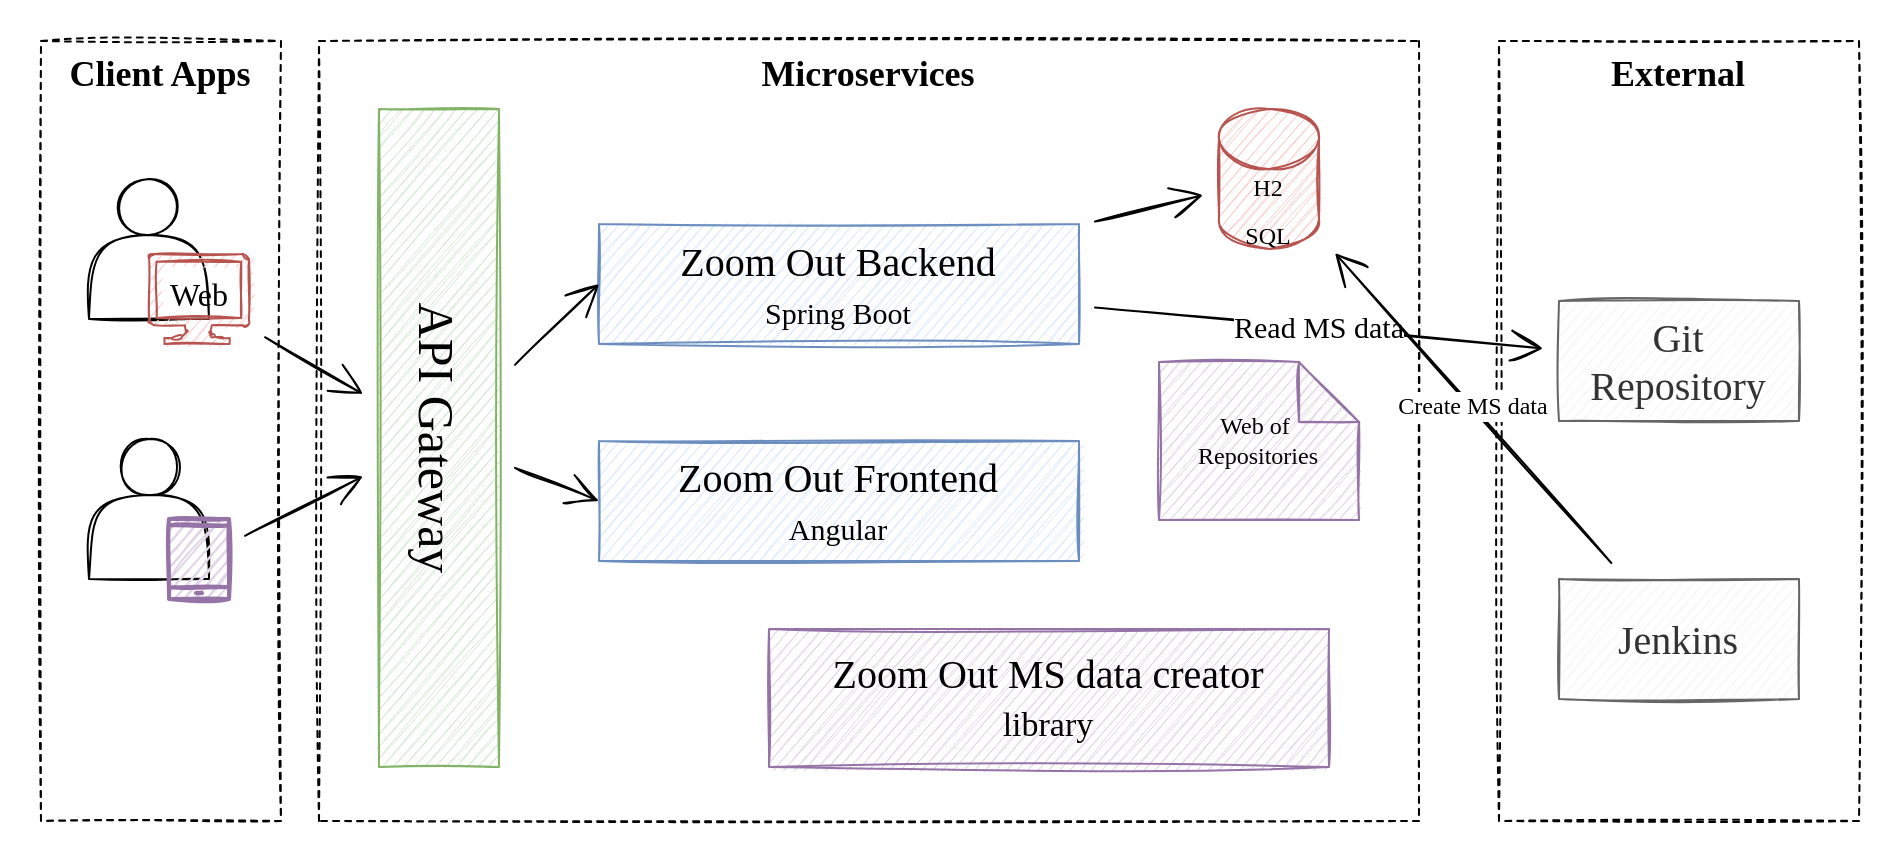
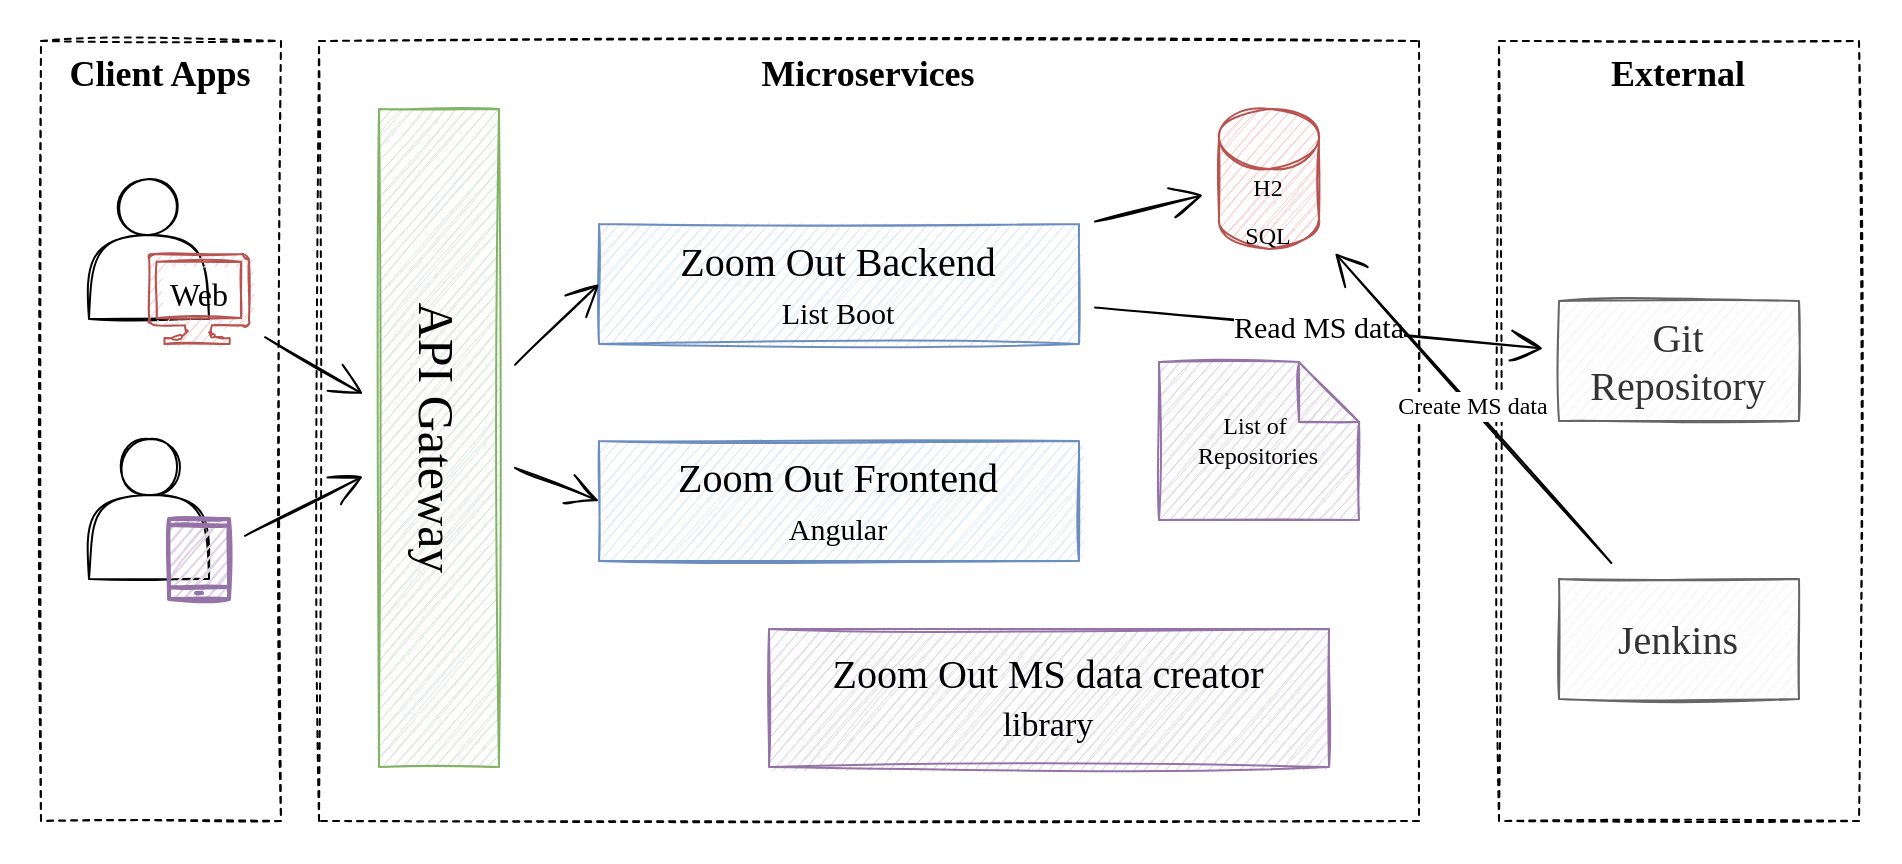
- <mxCell id="12" value="Zoom Out Backend&lt;br&gt;&lt;font style=&quot;font-size: 15px;&quot;&gt;Spring Boot&lt;/font&gt;" style="rounded=0;whiteSpace=wrap;html=1;hachureGap=4;fontFamily=Architects Daughter;fontSource=https%3A%2F%2Ffonts.googleapis.com%2Fcss%3Ffamily%3DArchitects%2BDaughter;fontSize=20;fillColor=#dae8fc;strokeColor=#6c8ebf;sketch=1;" vertex="1" parent="1"><mxGeometry x="299" y="111.5" width="240" height="60" as="geometry" /></mxCell>
+ <mxCell id="12" value="Zoom Out Backend&lt;br&gt;&lt;font style=&quot;font-size: 15px;&quot;&gt;List Boot&lt;/font&gt;" style="rounded=0;whiteSpace=wrap;html=1;hachureGap=4;fontFamily=Architects Daughter;fontSource=https%3A%2F%2Ffonts.googleapis.com%2Fcss%3Ffamily%3DArchitects%2BDaughter;fontSize=20;fillColor=#dae8fc;strokeColor=#6c8ebf;sketch=1;" vertex="1" parent="1"><mxGeometry x="299" y="111.5" width="240" height="60" as="geometry" /></mxCell>
- <mxCell id="23" value="Web of&amp;nbsp;&lt;br&gt;Repositories" style="shape=note;whiteSpace=wrap;html=1;backgroundOutline=1;darkOpacity=0.05;sketch=1;hachureGap=4;fontFamily=Architects Daughter;fontSource=https%3A%2F%2Ffonts.googleapis.com%2Fcss%3Ffamily%3DArchitects%2BDaughter;fontSize=12;fillColor=#e1d5e7;strokeColor=#9673a6;" vertex="1" parent="1"><mxGeometry x="579" y="180.5" width="100" height="79" as="geometry" /></mxCell>
+ <mxCell id="23" value="List of&amp;nbsp;&lt;br&gt;Repositories" style="shape=note;whiteSpace=wrap;html=1;backgroundOutline=1;darkOpacity=0.05;sketch=1;hachureGap=4;fontFamily=Architects Daughter;fontSource=https%3A%2F%2Ffonts.googleapis.com%2Fcss%3Ffamily%3DArchitects%2BDaughter;fontSize=12;fillColor=#e1d5e7;strokeColor=#9673a6;" vertex="1" parent="1"><mxGeometry x="579" y="180.5" width="100" height="79" as="geometry" /></mxCell>
